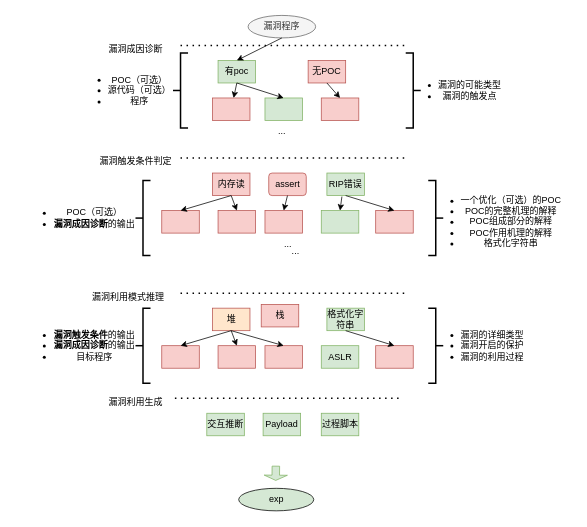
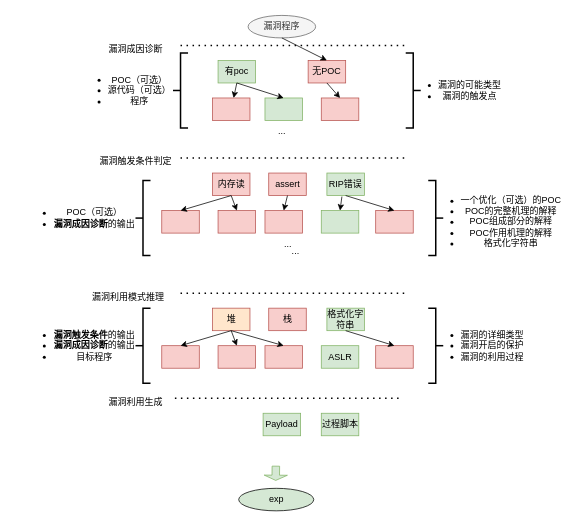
- <mxCell id="7" value="" style="endArrow=classic;html=1;rounded=0;exitX=0.5;exitY=1;exitDx=0;exitDy=0;entryX=0.5;entryY=0;entryDx=0;entryDy=0;spacing=1;" edge="1" parent="1" source="2" target="3"><mxGeometry width="50" height="50" relative="1" as="geometry"><mxPoint x="250" y="260" as="sourcePoint" /><mxPoint x="300" y="210" as="targetPoint" /></mxGeometry></mxCell>
+ <mxCell id="8" value="" style="endArrow=classic;html=1;rounded=0;exitX=0.5;exitY=1;exitDx=0;exitDy=0;entryX=0.5;entryY=0;entryDx=0;entryDy=0;" edge="1" parent="1" source="2" target="4"><mxGeometry width="50" height="50" relative="1" as="geometry"><mxPoint x="385" y="60" as="sourcePoint" /><mxPoint x="325" y="90" as="targetPoint" /></mxGeometry></mxCell>
- <mxCell id="28" value="assert" style="whiteSpace=wrap;html=1;fillColor=#f8cecc;strokeColor=#b85450;rounded=1;" vertex="1" parent="1"><mxGeometry x="357.5" y="230" width="50" height="30" as="geometry" /></mxCell>
+ <mxCell id="28" value="assert" style="rounded=0;whiteSpace=wrap;html=1;fillColor=#f8cecc;strokeColor=#b85450;" vertex="1" parent="1"><mxGeometry x="357.5" y="230" width="50" height="30" as="geometry" /></mxCell>
- <mxCell id="49" value="栈" style="rounded=0;whiteSpace=wrap;html=1;fillColor=#f8cecc;strokeColor=#b85450;" vertex="1" parent="1"><mxGeometry x="347.5" y="405" width="50" height="30" as="geometry" /></mxCell>
+ <mxCell id="49" value="栈" style="rounded=0;whiteSpace=wrap;html=1;fillColor=#f8cecc;strokeColor=#b85450;" vertex="1" parent="1"><mxGeometry x="357.5" y="410" width="50" height="30" as="geometry" /></mxCell>
- <mxCell id="57" value="交互推断" style="rounded=0;whiteSpace=wrap;html=1;fillColor=#d5e8d4;strokeColor=#82b366;" vertex="1" parent="1"><mxGeometry x="275" y="550" width="50" height="30" as="geometry" /></mxCell>
